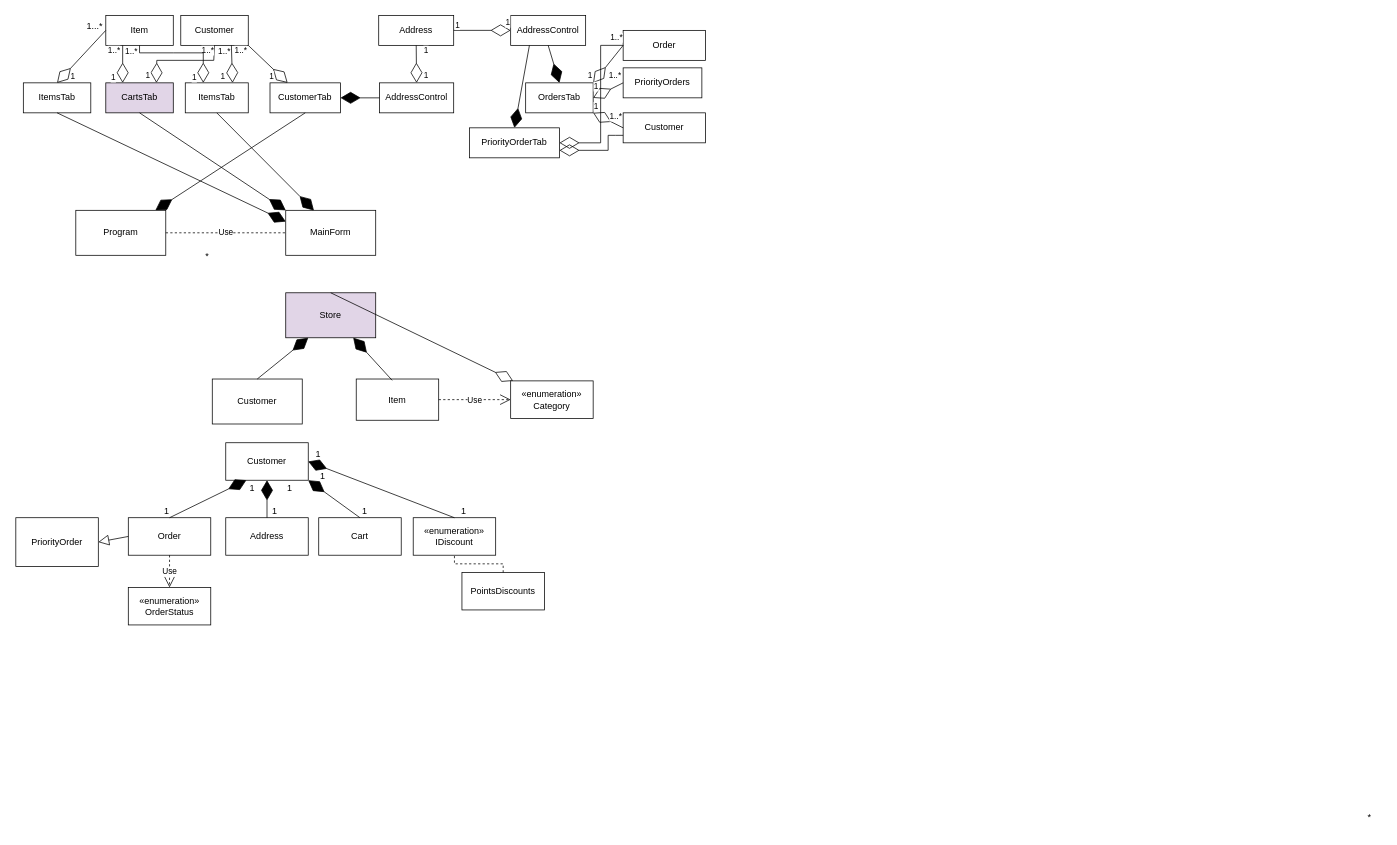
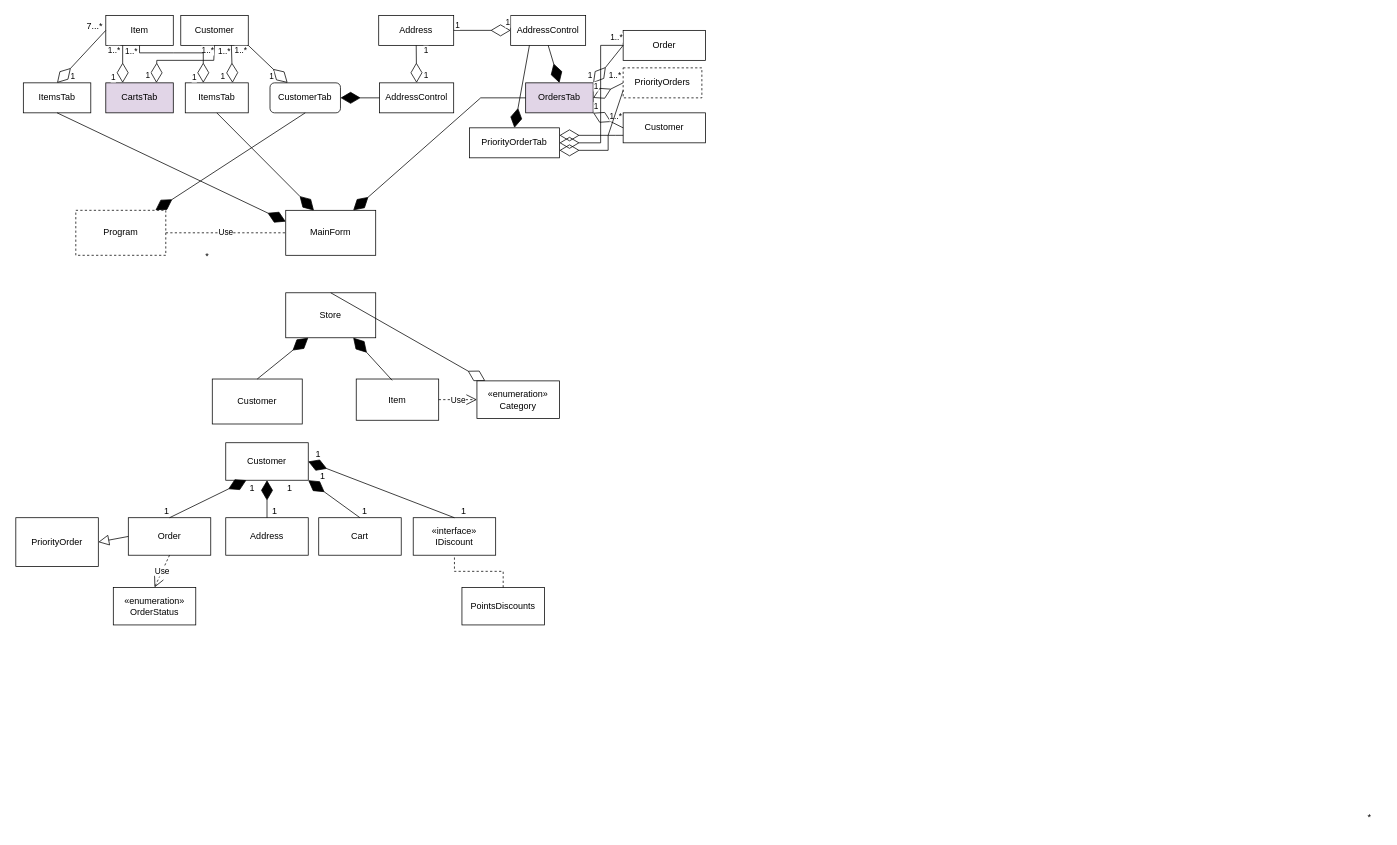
- <mxCell id="49" value="1...*" style="text;html=1;align=center;verticalAlign=middle;resizable=0;points=[];autosize=1;strokeColor=none;fillColor=none;" parent="1" vertex="1"><mxGeometry x="105" width="40" height="30" as="geometry" y="20" /></mxCell>
+ <mxCell id="49" value="7...*" style="text;html=1;align=center;verticalAlign=middle;resizable=0;points=[];autosize=1;strokeColor=none;fillColor=none;" parent="1" vertex="1"><mxGeometry x="105" width="40" height="30" as="geometry" y="20" /></mxCell>
- <mxCell id="56" value="PriorityOrders" style="whiteSpace=wrap;html=1;" parent="1" vertex="1"><mxGeometry x="830" y="90" width="105" height="40" as="geometry" /></mxCell>
+ <mxCell id="56" value="PriorityOrders" style="whiteSpace=wrap;html=1;dashed=1;" parent="1" vertex="1"><mxGeometry x="830" y="90" width="105" height="40" as="geometry" /></mxCell>
- <mxCell id="25" value="CustomerTab" style="rounded=0;whiteSpace=wrap;html=1;" parent="1" vertex="1"><mxGeometry x="359" y="110" width="94" height="40" as="geometry" /></mxCell>
+ <mxCell id="25" value="CustomerTab" style="whiteSpace=wrap;html=1;rounded=1;" parent="1" vertex="1"><mxGeometry x="359" y="110" width="94" height="40" as="geometry" /></mxCell>
- <mxCell id="54" value="OrdersTab" style="whiteSpace=wrap;html=1;" parent="1" vertex="1"><mxGeometry x="700" y="110" width="90" height="40" as="geometry" /></mxCell>
+ <mxCell id="54" value="OrdersTab" style="whiteSpace=wrap;html=1;fillColor=#e1d5e7;" parent="1" vertex="1"><mxGeometry x="700" y="110" width="90" height="40" as="geometry" /></mxCell>
+ <mxCell id="71" value="" style="endArrow=diamondThin;endFill=0;endSize=24;html=1;rounded=0;entryX=1;entryY=0.25;entryDx=0;entryDy=0;exitX=0;exitY=0.75;exitDx=0;exitDy=0;" parent="1" source="56" target="69" edge="1"><mxGeometry width="160" relative="1" as="geometry"><mxPoint x="860" y="110" as="sourcePoint" /><mxPoint x="1020" y="110" as="targetPoint" /><Array as="points"><mxPoint x="810" y="180" /></Array></mxGeometry></mxCell>
+ <mxCell id="79" value="" style="endArrow=diamondThin;endFill=1;endSize=24;html=1;rounded=0;entryX=0.75;entryY=0;entryDx=0;entryDy=0;exitX=0;exitY=0.5;exitDx=0;exitDy=0;" parent="1" source="54" target="73" edge="1"><mxGeometry width="160" relative="1" as="geometry"><mxPoint x="640" y="130" as="sourcePoint" /><mxPoint x="690" y="250" as="targetPoint" /><Array as="points"><mxPoint x="640" y="130" /></Array></mxGeometry></mxCell>
- <mxCell id="77" value="" style="endArrow=diamondThin;endFill=1;endSize=24;html=1;rounded=0;entryX=0;entryY=0;entryDx=0;entryDy=0;exitX=0.5;exitY=1;exitDx=0;exitDy=0;" parent="1" source="23" target="73" edge="1"><mxGeometry width="160" relative="1" as="geometry"><mxPoint x="630" y="260" as="sourcePoint" /><mxPoint x="790" y="260" as="targetPoint" /></mxGeometry></mxCell>
- <mxCell id="80" value="Program" style="whiteSpace=wrap;html=1;" parent="1" vertex="1"><mxGeometry x="100" y="280" width="120" height="60" as="geometry" /></mxCell>
+ <mxCell id="80" value="Program" style="whiteSpace=wrap;html=1;dashed=1;" parent="1" vertex="1"><mxGeometry x="100" y="280" width="120" height="60" as="geometry" /></mxCell>
- <mxCell id="82" value="Store" style="whiteSpace=wrap;html=1;fillColor=#e1d5e7;" parent="1" vertex="1"><mxGeometry x="380" y="390" width="120" height="60" as="geometry" /></mxCell>
+ <mxCell id="82" value="Store" style="whiteSpace=wrap;html=1;" parent="1" vertex="1"><mxGeometry x="380" y="390" width="120" height="60" as="geometry" /></mxCell>
- <mxCell id="88" value="«enumeration»&lt;br&gt;Category" style="html=1;whiteSpace=wrap;" parent="1" vertex="1"><mxGeometry x="680" y="507.5" width="110" height="50" as="geometry" /></mxCell>
+ <mxCell id="88" value="«enumeration»&lt;br&gt;Category" style="html=1;whiteSpace=wrap;" parent="1" vertex="1"><mxGeometry x="635" y="507.5" width="110" height="50" as="geometry" /></mxCell>
- <mxCell id="7" value="«enumeration»&lt;br&gt;IDiscount" style="html=1;whiteSpace=wrap;" parent="1" vertex="1"><mxGeometry x="550" y="690" width="110" height="50" as="geometry" /></mxCell>
+ <mxCell id="7" value="«interface»&lt;br&gt;IDiscount" style="html=1;whiteSpace=wrap;" parent="1" vertex="1"><mxGeometry x="550" y="690" width="110" height="50" as="geometry" /></mxCell>
- <mxCell id="2" value="PointsDiscounts" style="html=1;whiteSpace=wrap;" parent="1" vertex="1"><mxGeometry x="615" y="763" width="110" height="50" as="geometry" /></mxCell>
+ <mxCell id="2" value="PointsDiscounts" style="html=1;whiteSpace=wrap;" parent="1" vertex="1"><mxGeometry x="615" y="783" width="110" height="50" as="geometry" /></mxCell>
- <mxCell id="3" value="«enumeration»&lt;br&gt;OrderStatus" style="html=1;whiteSpace=wrap;" parent="1" vertex="1"><mxGeometry x="170" y="783" width="110" height="50" as="geometry" /></mxCell>
+ <mxCell id="3" value="«enumeration»&lt;br&gt;OrderStatus" style="html=1;whiteSpace=wrap;" parent="1" vertex="1"><mxGeometry x="150" y="783" width="110" height="50" as="geometry" /></mxCell>
